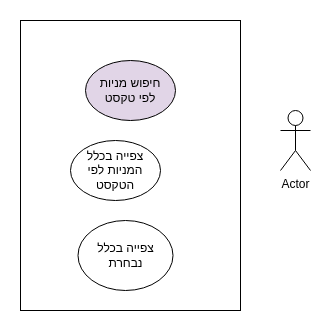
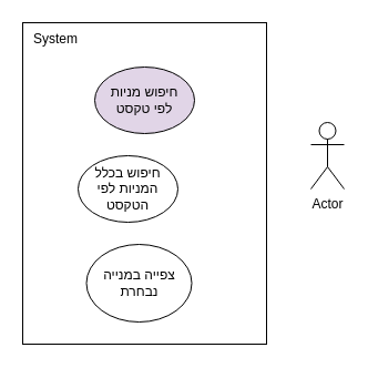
+ <mxCell id="3" value="System" style="text;html=1;strokeColor=none;fillColor=none;align=center;verticalAlign=middle;whiteSpace=wrap;rounded=0;" parent="1" vertex="1"><mxGeometry x="20" y="20" width="60" height="30" as="geometry" /></mxCell>
- <mxCell id="6" value="צפייה בכלל&lt;br&gt;המניות לפי הטקסט" style="ellipse;whiteSpace=wrap;html=1;" parent="1" vertex="1"><mxGeometry x="70" y="140" width="90" height="60" as="geometry" /></mxCell>
+ <mxCell id="6" value="חיפוש בכלל&lt;br&gt;המניות לפי הטקסט" style="ellipse;whiteSpace=wrap;html=1;" parent="1" vertex="1"><mxGeometry x="70" y="140" width="90" height="60" as="geometry" /></mxCell>
- <mxCell id="7" value="צפייה בכלל&lt;br&gt;נבחרת" style="ellipse;whiteSpace=wrap;html=1;" parent="1" vertex="1"><mxGeometry x="77.5" y="220" width="95" height="70" as="geometry" /></mxCell>
+ <mxCell id="7" value="צפייה במנייה&lt;br&gt;נבחרת" style="ellipse;whiteSpace=wrap;html=1;" parent="1" vertex="1"><mxGeometry x="77.5" y="220" width="95" height="70" as="geometry" /></mxCell>
